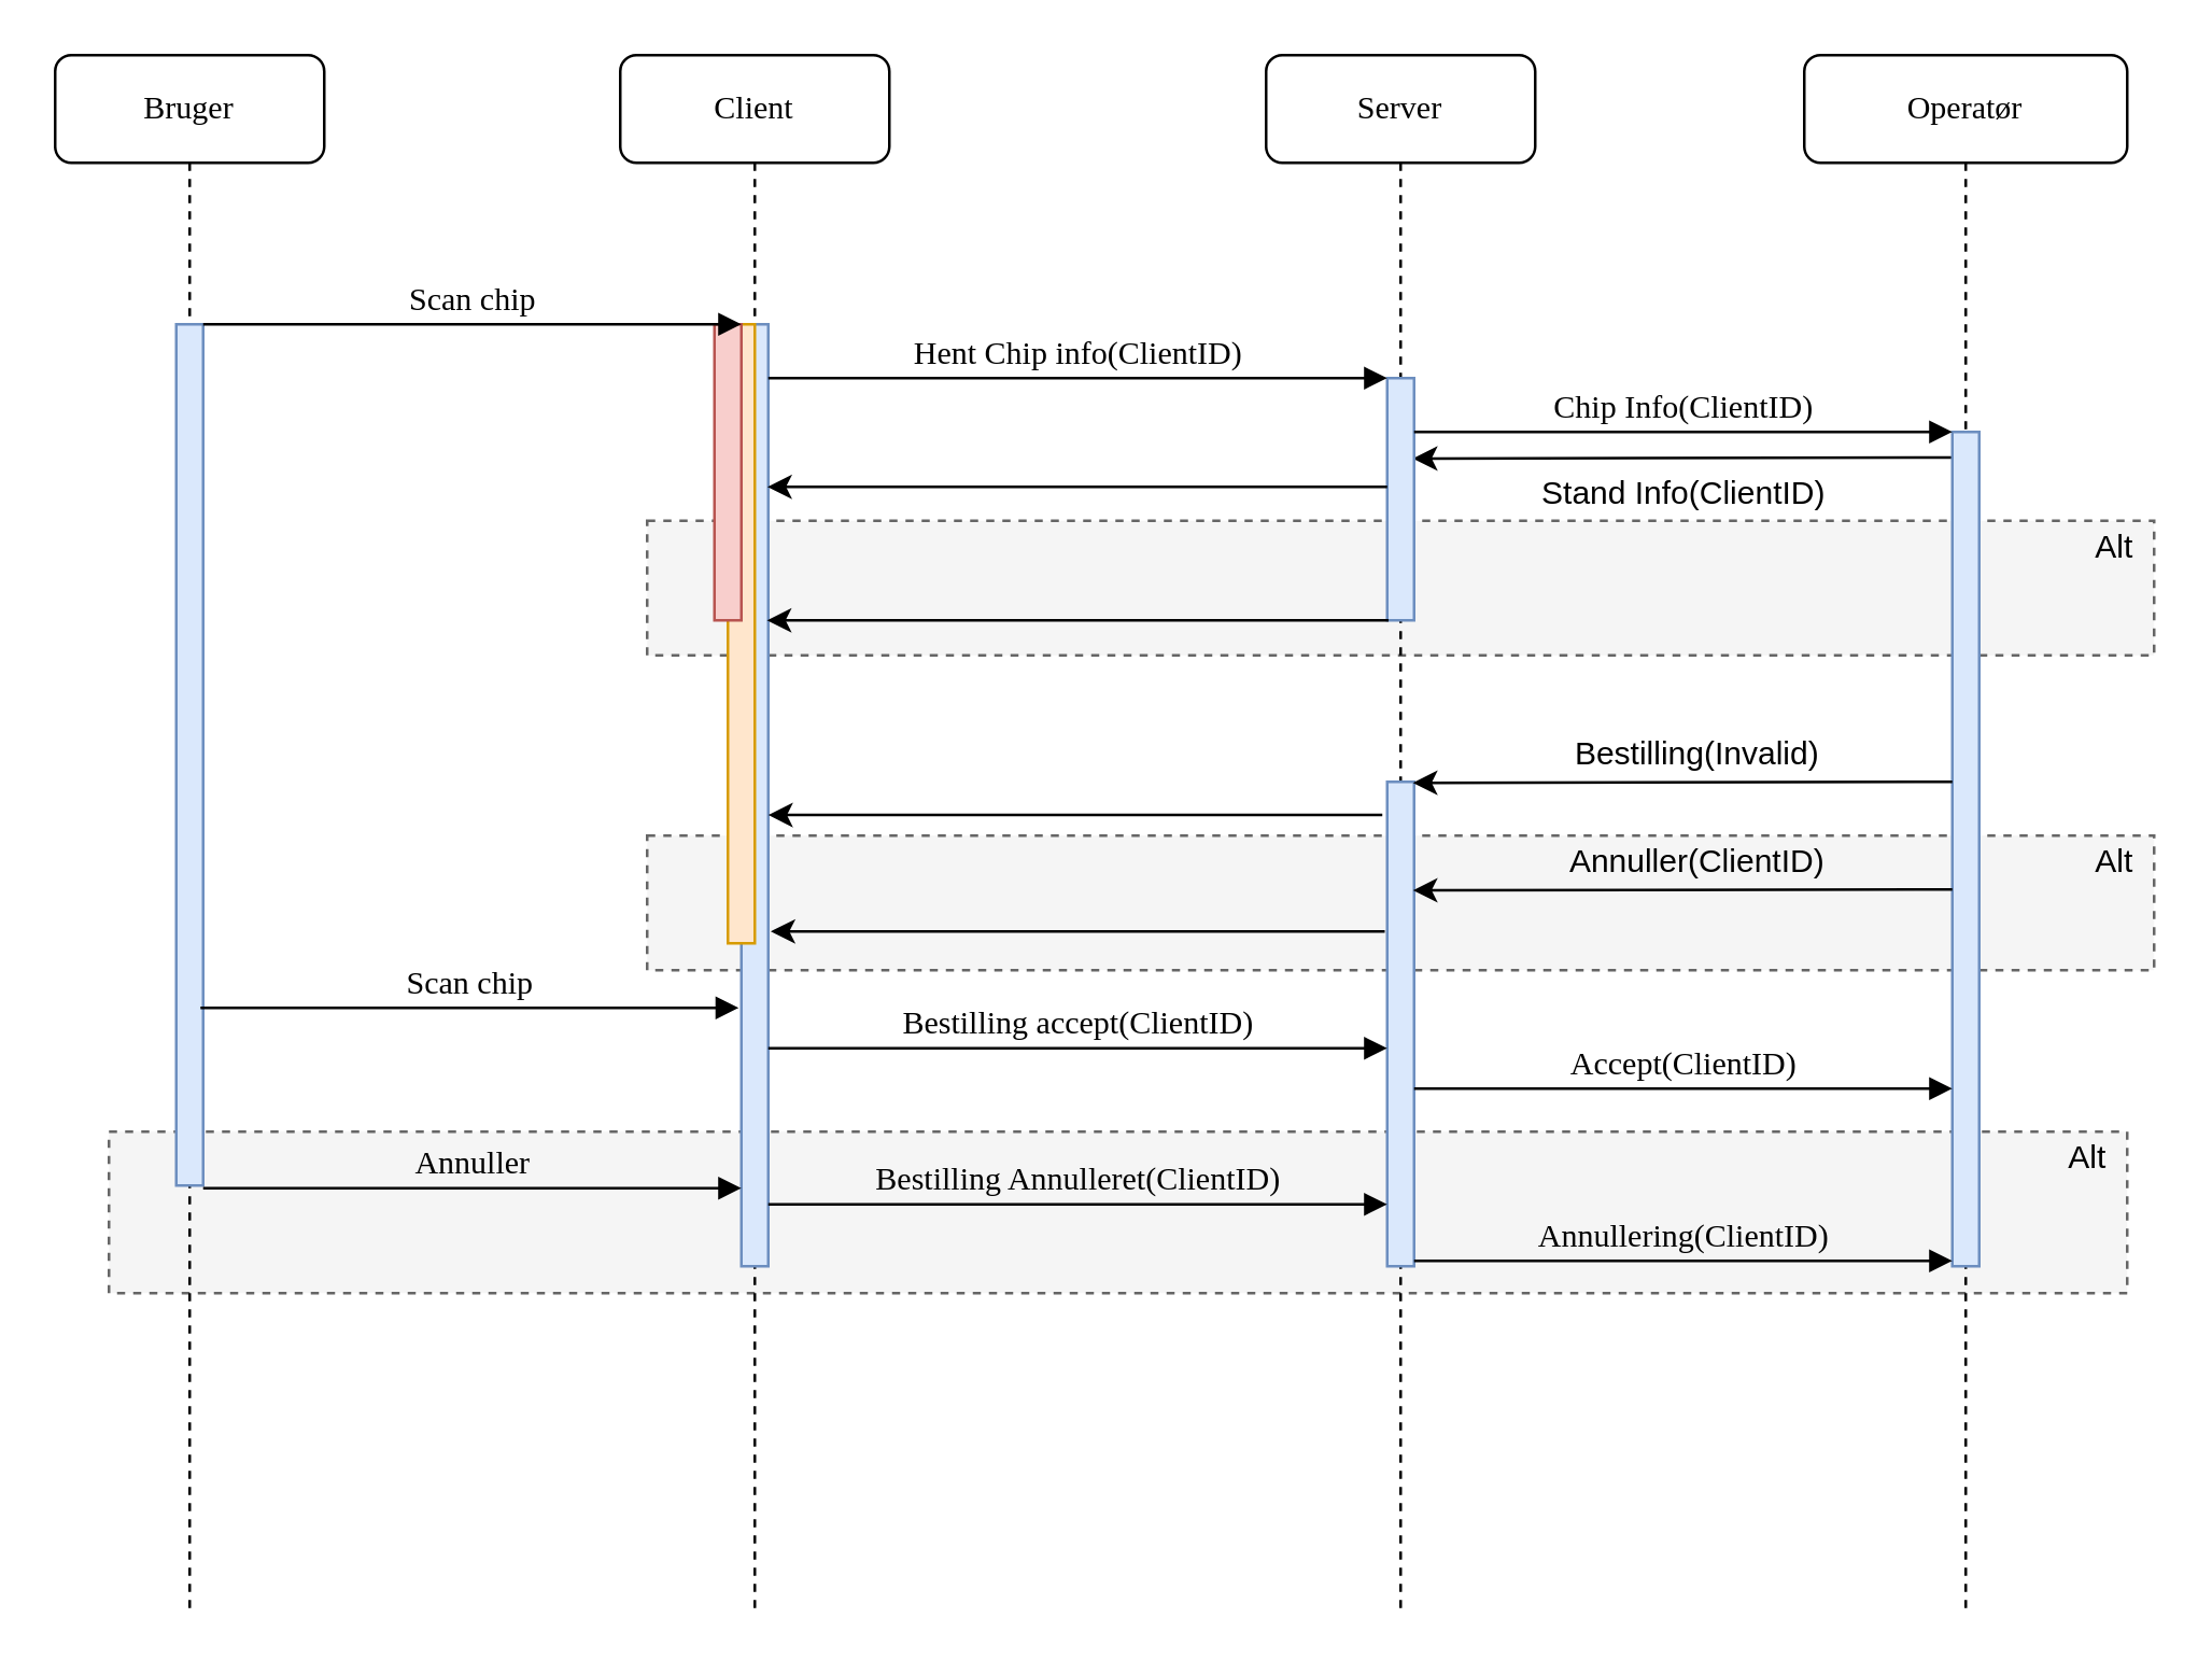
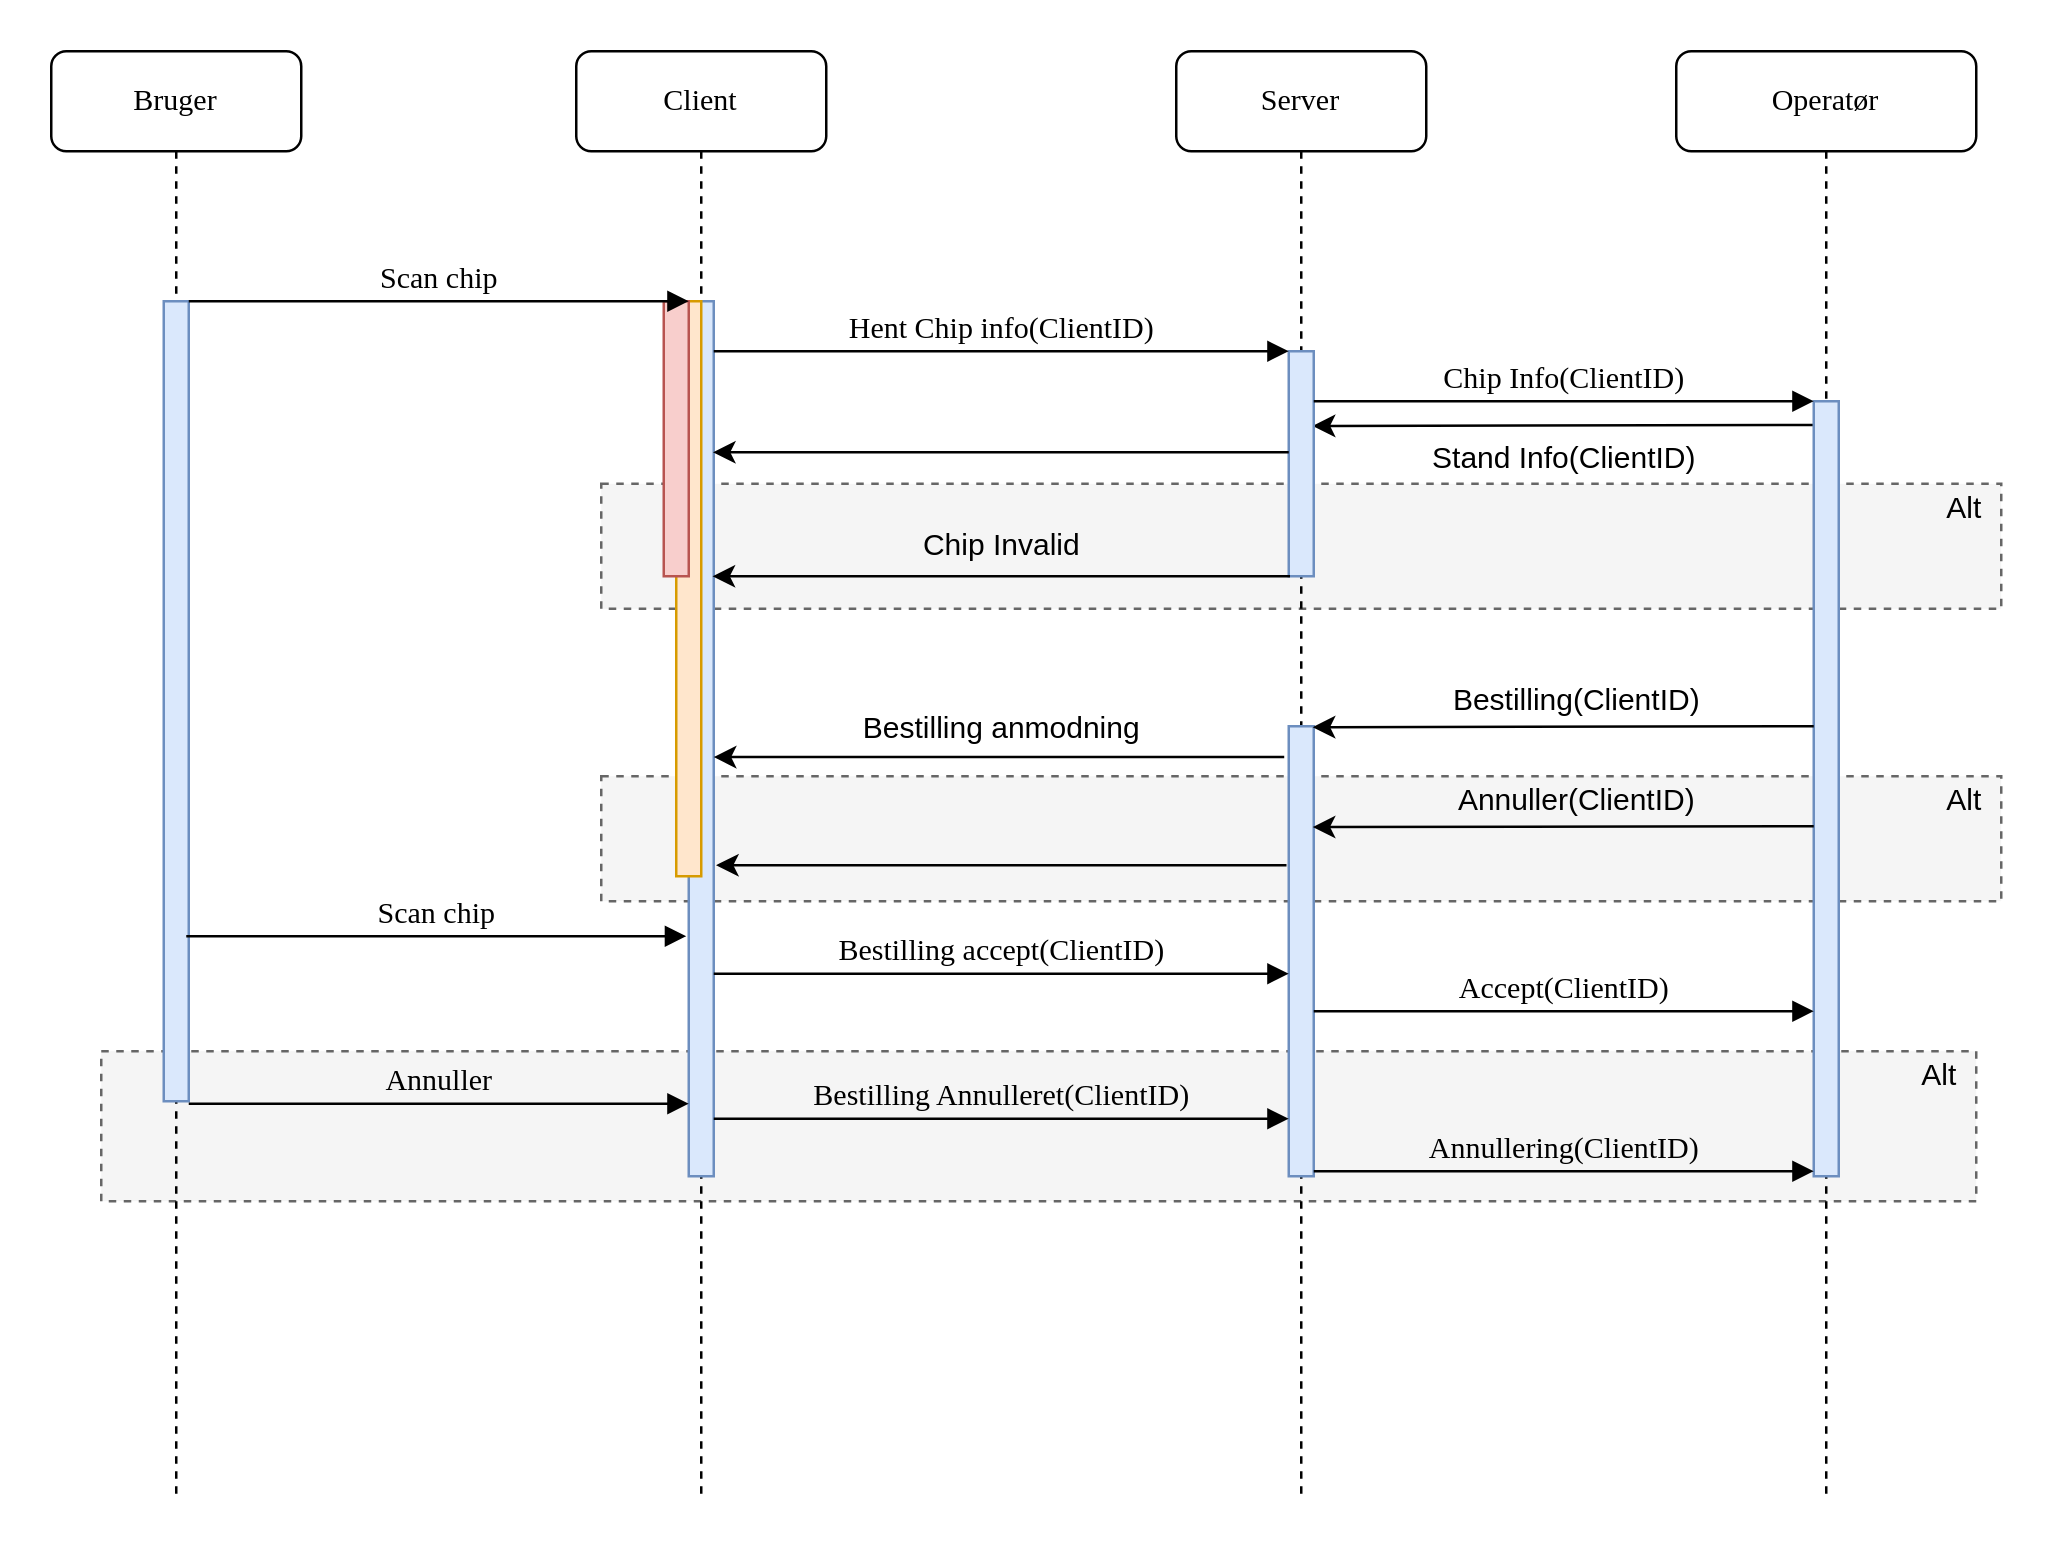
+ <mxCell id="23" value="Chip Invalid" style="text;html=1;align=center;verticalAlign=middle;resizable=0;points=[];autosize=1;strokeColor=none;fillColor=none;" parent="1" vertex="1"><mxGeometry x="360" y="208" width="80" height="20" as="geometry" /></mxCell>
- <mxCell id="25" value="Bestilling(Invalid)" style="text;html=1;align=center;verticalAlign=middle;resizable=0;points=[];autosize=1;strokeColor=none;fillColor=none;" parent="1" vertex="1"><mxGeometry x="575" y="270" width="110" height="20" as="geometry" /></mxCell>
+ <mxCell id="25" value="Bestilling(ClientID)" style="text;html=1;align=center;verticalAlign=middle;resizable=0;points=[];autosize=1;strokeColor=none;fillColor=none;" parent="1" vertex="1"><mxGeometry x="575" y="270" width="110" height="20" as="geometry" /></mxCell>
+ <mxCell id="27" value="Bestilling anmodning" style="text;html=1;align=center;verticalAlign=middle;resizable=0;points=[];autosize=1;strokeColor=none;fillColor=none;" parent="1" vertex="1"><mxGeometry x="335" y="281" width="130" height="20" as="geometry" /></mxCell>
